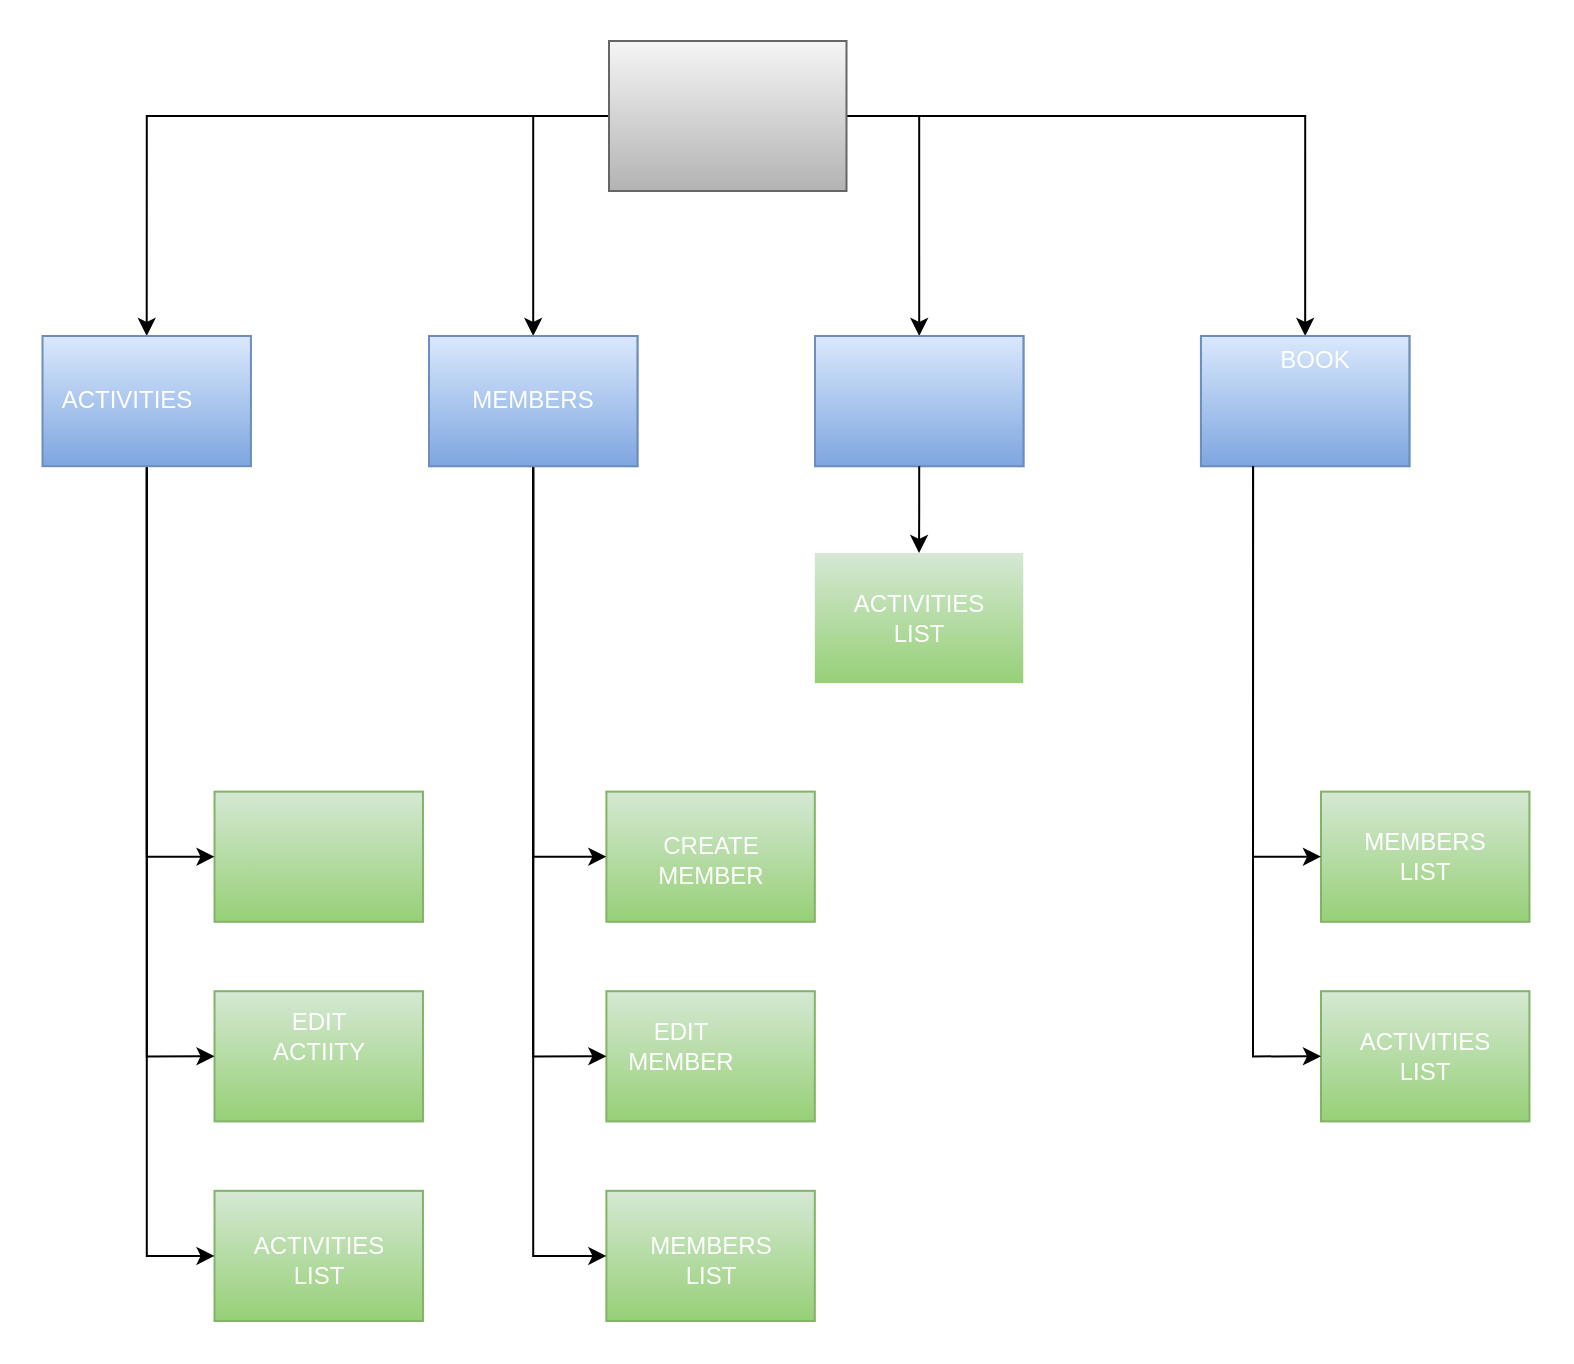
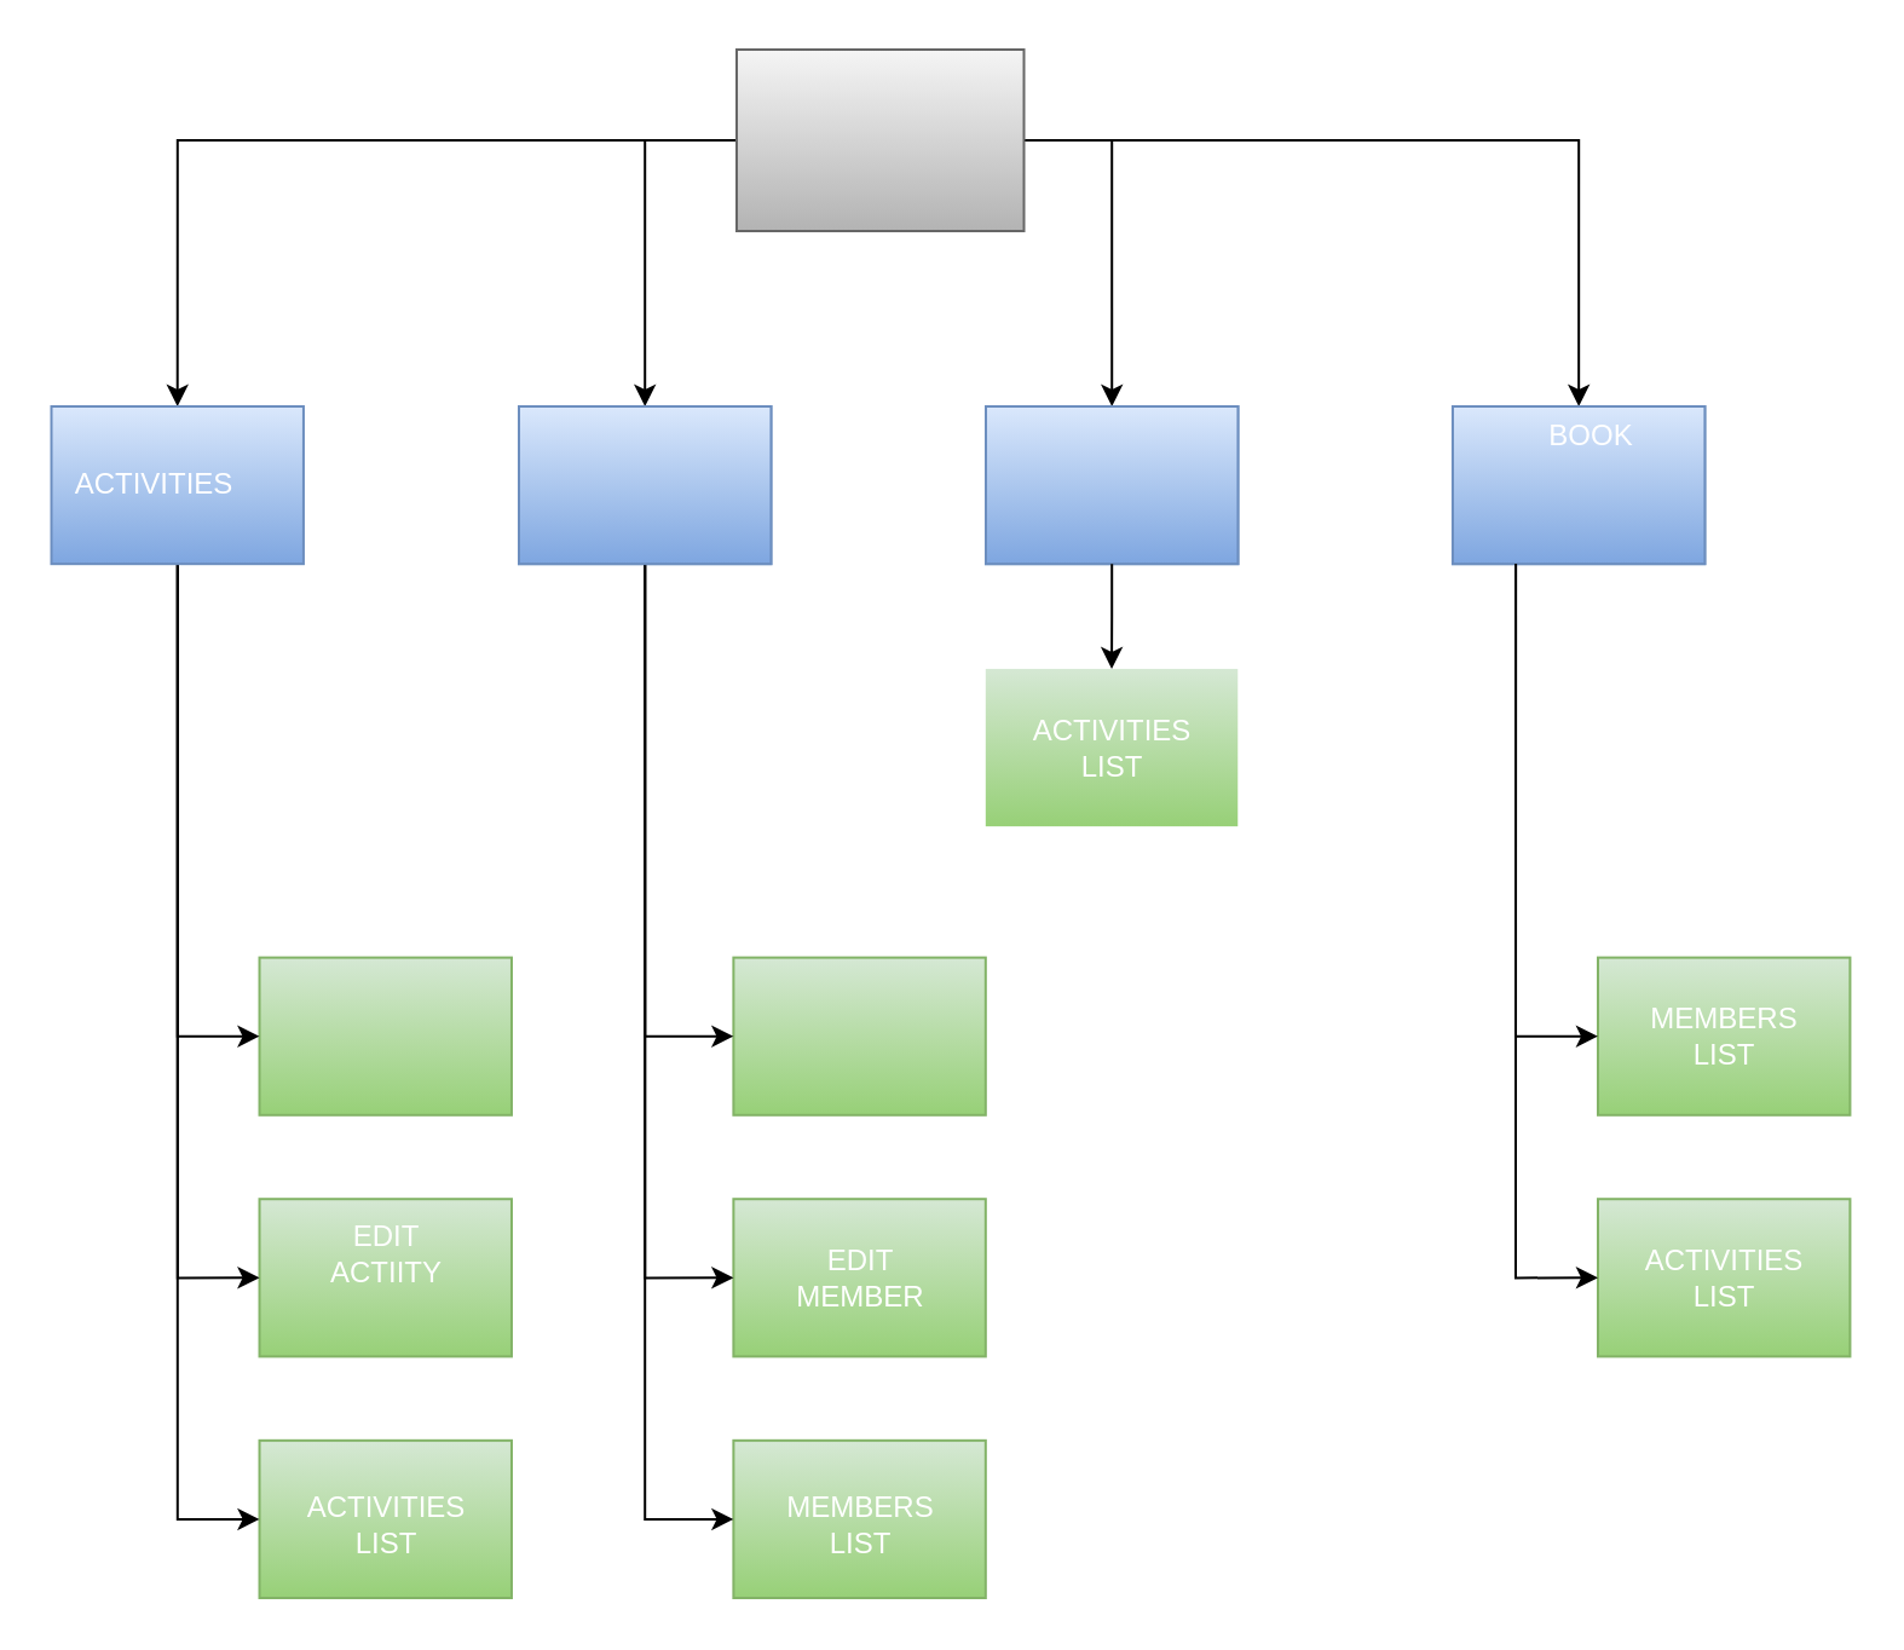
- <mxCell id="42" value="&lt;font color=&quot;#ffffff&quot; style=&quot;font-size: 12px;&quot;&gt;MEMBERS&lt;/font&gt;" style="text;html=1;resizable=0;autosize=1;align=center;verticalAlign=middle;points=[];fillColor=none;strokeColor=none;rounded=0;fontSize=12;" vertex="1" parent="1"><mxGeometry x="226.114" y="190.046" width="80" height="20" as="geometry" /></mxCell>
- <mxCell id="13" value="&lt;font color=&quot;#ffffff&quot; style=&quot;font-size: 12px;&quot;&gt;CREATE &lt;br style=&quot;font-size: 12px;&quot;&gt;MEMBER&lt;br style=&quot;font-size: 12px;&quot;&gt;&lt;/font&gt;" style="text;html=1;resizable=0;autosize=1;align=center;verticalAlign=middle;points=[];fillColor=none;strokeColor=none;rounded=0;fontSize=12;" vertex="1" parent="1"><mxGeometry x="319.998" y="415.496" width="70" height="30" as="geometry" /></mxCell>
- <mxCell id="15" value="&lt;font color=&quot;#ffffff&quot; style=&quot;font-size: 12px;&quot;&gt;&lt;span style=&quot;font-size: 12px;&quot;&gt;EDIT &lt;br style=&quot;font-size: 12px;&quot;&gt;MEMBER&lt;br style=&quot;font-size: 12px;&quot;&gt;&lt;/span&gt;&lt;/font&gt;" style="text;html=1;resizable=0;autosize=1;align=center;verticalAlign=middle;points=[];fillColor=none;strokeColor=none;rounded=0;fontSize=12;" vertex="1" parent="1"><mxGeometry x="304.798" y="507.657" width="70" height="30" as="geometry" /></mxCell>
+ <mxCell id="15" value="&lt;font color=&quot;#ffffff&quot; style=&quot;font-size: 12px;&quot;&gt;&lt;span style=&quot;font-size: 12px;&quot;&gt;EDIT &lt;br style=&quot;font-size: 12px;&quot;&gt;MEMBER&lt;br style=&quot;font-size: 12px;&quot;&gt;&lt;/span&gt;&lt;/font&gt;" style="text;html=1;resizable=0;autosize=1;align=center;verticalAlign=middle;points=[];fillColor=none;strokeColor=none;rounded=0;fontSize=12;" vertex="1" parent="1"><mxGeometry x="319.798" y="512.657" width="70" height="30" as="geometry" /></mxCell>
